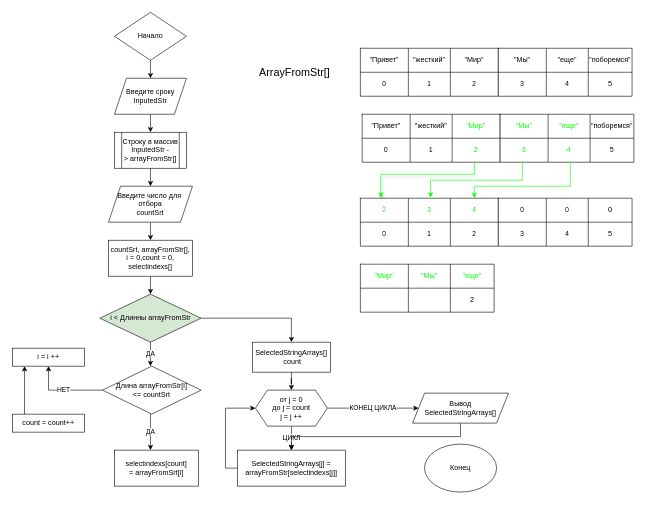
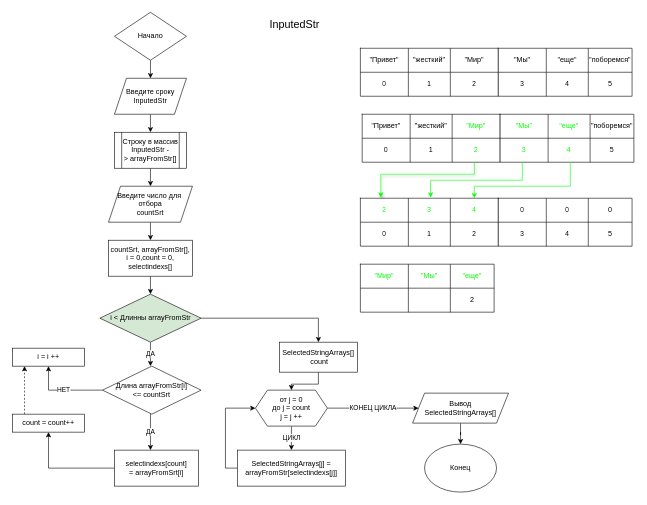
+ <mxCell id="51" value="&lt;font style=&quot;font-size: 18px;&quot;&gt;InputedStr&lt;/font&gt;" style="text;html=1;align=center;verticalAlign=middle;resizable=0;points=[];autosize=1;strokeColor=none;fillColor=none;" vertex="1" parent="1"><mxGeometry x="435" y="20" width="110" height="40" as="geometry" /></mxCell>
- <mxCell id="52" value="&lt;font style=&quot;font-size: 18px;&quot;&gt;ArrayFromStr[]&lt;/font&gt;" style="text;html=1;align=center;verticalAlign=middle;resizable=0;points=[];autosize=1;strokeColor=none;fillColor=none;" vertex="1" parent="1"><mxGeometry x="420" y="100" width="140" height="40" as="geometry" /></mxCell>
- <mxCell id="24" value="SelectedStringArrays[]&lt;br&gt;&amp;nbsp;count" style="rounded=0;whiteSpace=wrap;html=1;" vertex="1" parent="1"><mxGeometry x="420" y="570" width="130" height="50" as="geometry" /></mxCell>
+ <mxCell id="24" value="SelectedStringArrays[]&lt;br&gt;&amp;nbsp;count" style="rounded=0;whiteSpace=wrap;html=1;" vertex="1" parent="1"><mxGeometry x="465" y="570" width="130" height="50" as="geometry" /></mxCell>
- <mxCell id="20" style="edgeStyle=orthogonalEdgeStyle;rounded=0;orthogonalLoop=1;jettySize=auto;html=1;entryX=0.167;entryY=1;entryDx=0;entryDy=0;entryPerimeter=0;" edge="1" parent="1" source="21" target="22"><mxGeometry relative="1" as="geometry"><mxPoint x="80" y="620" as="targetPoint" /><Array as="points"><mxPoint x="40" y="660" /><mxPoint x="40" y="660" /></Array></mxGeometry></mxCell>
+ <mxCell id="20" style="edgeStyle=orthogonalEdgeStyle;rounded=0;orthogonalLoop=1;jettySize=auto;html=1;entryX=0.167;entryY=1;entryDx=0;entryDy=0;entryPerimeter=0;dashed=1;" edge="1" parent="1" source="21" target="22"><mxGeometry relative="1" as="geometry"><mxPoint x="80" y="620" as="targetPoint" /><Array as="points"><mxPoint x="40" y="660" /><mxPoint x="40" y="660" /></Array></mxGeometry></mxCell>
- <mxCell id="30" style="edgeStyle=orthogonalEdgeStyle;rounded=0;orthogonalLoop=1;jettySize=auto;html=1;exitX=0.5;exitY=1;exitDx=0;exitDy=0;" edge="1" parent="1" source="31" target="29"><mxGeometry relative="1" as="geometry"><mxPoint x="767" y="750" as="targetPoint" /></mxGeometry></mxCell>
+ <mxCell id="30" style="edgeStyle=orthogonalEdgeStyle;rounded=0;orthogonalLoop=1;jettySize=auto;html=1;exitX=0.5;exitY=1;exitDx=0;exitDy=0;" edge="1" parent="1" source="31" target="32"><mxGeometry relative="1" as="geometry"><mxPoint x="767" y="750" as="targetPoint" /></mxGeometry></mxCell>
+ <mxCell id="15" style="edgeStyle=orthogonalEdgeStyle;rounded=0;orthogonalLoop=1;jettySize=auto;html=1;entryX=0.5;entryY=1;entryDx=0;entryDy=0;" edge="1" parent="1" source="16" target="21"><mxGeometry relative="1" as="geometry" /></mxCell>
